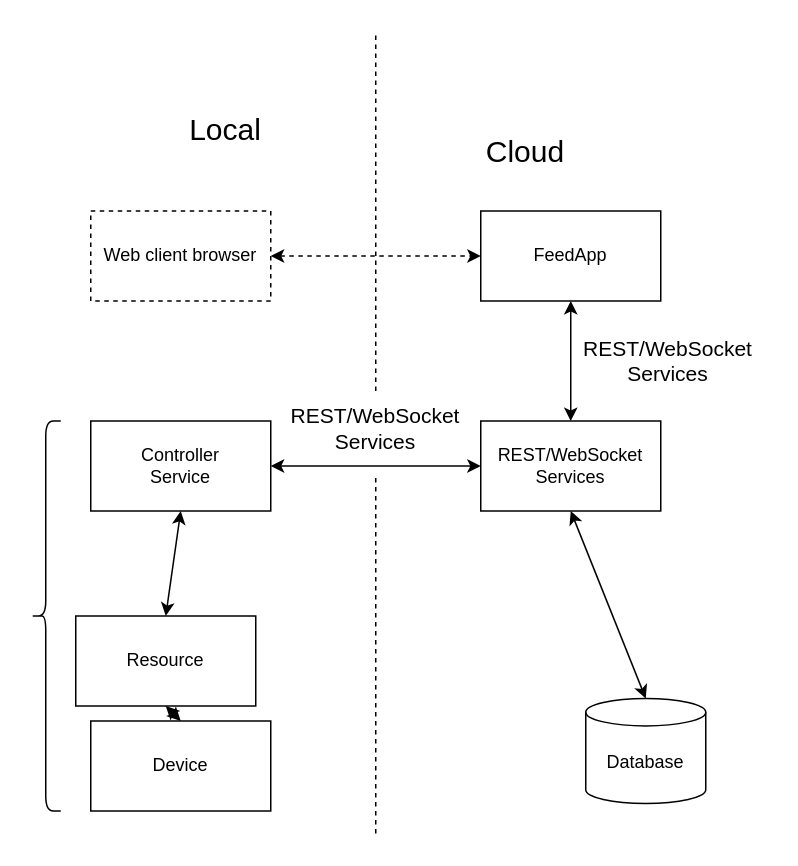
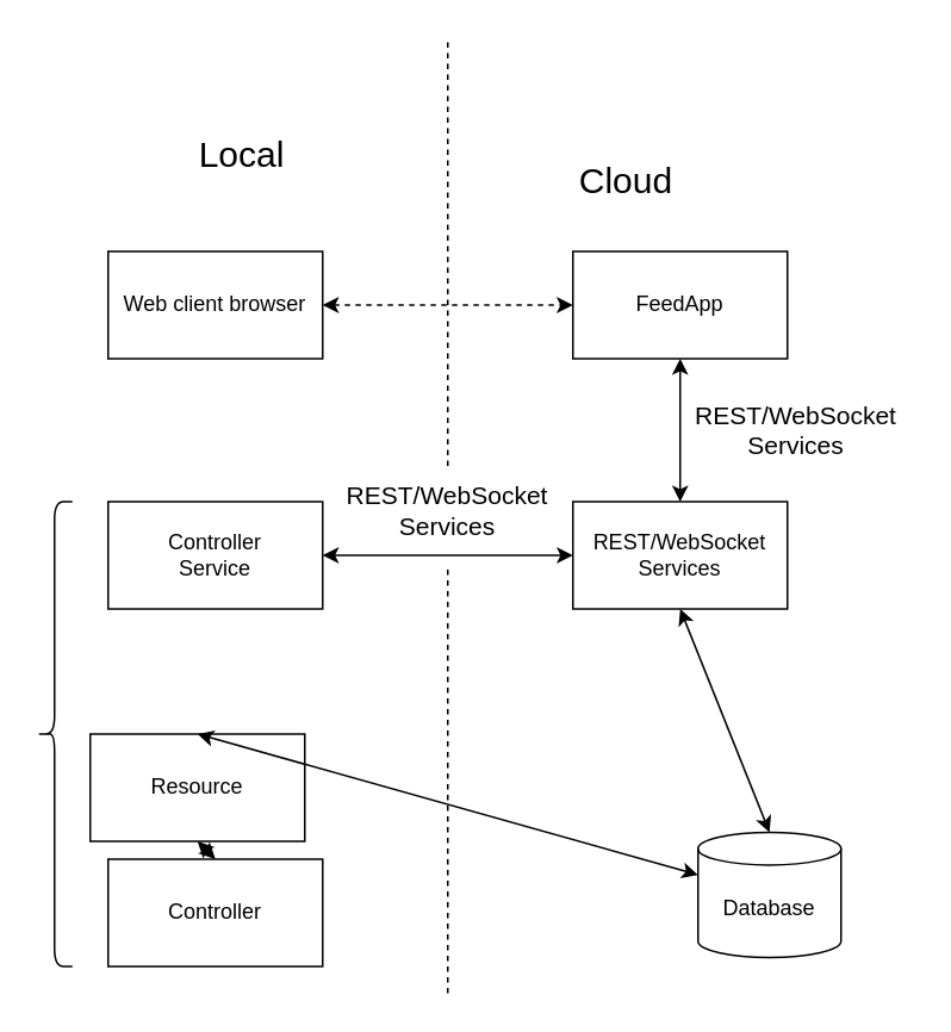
- <mxCell id="2" value="Local" style="text;html=1;strokeColor=none;fillColor=none;align=center;verticalAlign=middle;whiteSpace=wrap;rounded=0;fontSize=20;" parent="1" vertex="1"><mxGeometry x="120" y="70" width="60" height="30" as="geometry" /></mxCell>
+ <mxCell id="2" value="Local" style="text;html=1;strokeColor=none;fillColor=none;align=center;verticalAlign=middle;whiteSpace=wrap;rounded=0;fontSize=20;" parent="1" vertex="1"><mxGeometry x="105" y="70" width="60" height="30" as="geometry" /></mxCell>
- <mxCell id="20" value="Web client browser" style="rounded=0;whiteSpace=wrap;html=1;dashed=1;" vertex="1" parent="1"><mxGeometry x="60" y="140" width="120" height="60" as="geometry" /></mxCell>
+ <mxCell id="20" value="Web client browser" style="rounded=0;whiteSpace=wrap;html=1;" vertex="1" parent="1"><mxGeometry x="60" y="140" width="120" height="60" as="geometry" /></mxCell>
- <mxCell id="13" value="" style="endArrow=classic;startArrow=classic;html=1;rounded=0;entryX=0.5;entryY=1;entryDx=0;entryDy=0;exitX=0.5;exitY=0;exitDx=0;exitDy=0;" parent="1" source="12" target="11" edge="1"><mxGeometry width="50" height="50" relative="1" as="geometry"><mxPoint x="160" y="450" as="sourcePoint" /><mxPoint x="210" y="400" as="targetPoint" /></mxGeometry></mxCell>
+ <mxCell id="13" value="" style="endArrow=classic;startArrow=classic;html=1;rounded=0;exitX=0.5;exitY=0;exitDx=0;exitDy=0;" parent="1" source="12" target="8" edge="1"><mxGeometry width="50" height="50" relative="1" as="geometry"><mxPoint x="160" y="450" as="sourcePoint" /><mxPoint x="210" y="400" as="targetPoint" /></mxGeometry></mxCell>
- <mxCell id="15" value="Device" style="rounded=0;whiteSpace=wrap;html=1;" parent="1" vertex="1"><mxGeometry x="60" y="480" width="120" height="60" as="geometry" /></mxCell>
+ <mxCell id="15" value="Controller" style="rounded=0;whiteSpace=wrap;html=1;" parent="1" vertex="1"><mxGeometry x="60" y="480" width="120" height="60" as="geometry" /></mxCell>
